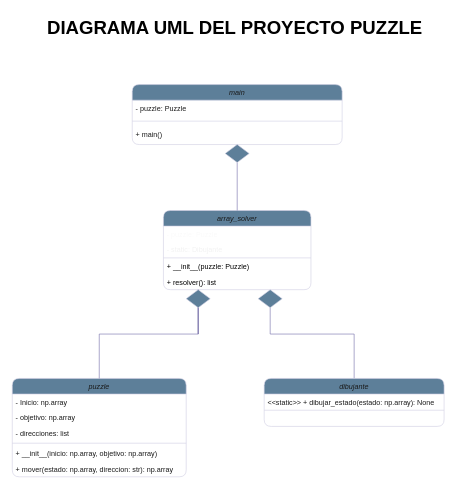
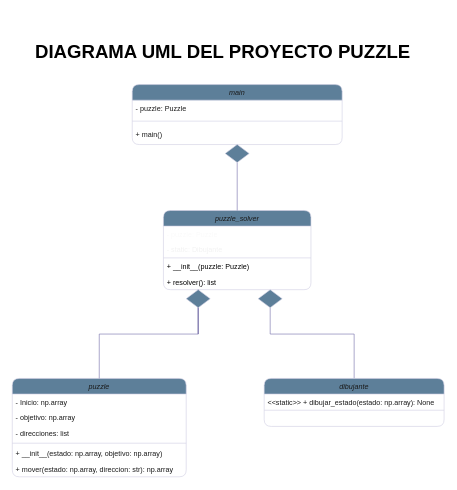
- <mxCell id="25" value="&lt;b&gt;&lt;font style=&quot;font-size: 31px;&quot;&gt;DIAGRAMA UML DEL PROYECTO PUZZLE&amp;nbsp;&lt;/font&gt;&lt;/b&gt;" style="text;html=1;align=center;verticalAlign=middle;resizable=0;points=[];autosize=1;strokeColor=none;fillColor=none;labelBackgroundColor=none;rounded=1;fontColor=default;" parent="1" vertex="1"><mxGeometry x="70" y="20" width="650" height="50" as="geometry" /></mxCell>
+ <mxCell id="25" value="&lt;b&gt;&lt;font style=&quot;font-size: 31px;&quot;&gt;DIAGRAMA UML DEL PROYECTO PUZZLE&amp;nbsp;&lt;/font&gt;&lt;/b&gt;" style="text;html=1;align=center;verticalAlign=middle;resizable=0;points=[];autosize=1;strokeColor=none;fillColor=none;labelBackgroundColor=none;rounded=1;fontColor=default;" parent="1" vertex="1"><mxGeometry x="50" y="60" width="650" height="50" as="geometry" /></mxCell>
- <mxCell id="11" value="array_solver" style="swimlane;fontStyle=2;align=center;verticalAlign=top;childLayout=stackLayout;horizontal=1;startSize=26;horizontalStack=0;resizeParent=1;resizeLast=0;collapsible=1;marginBottom=0;rounded=1;shadow=0;strokeWidth=1;labelBackgroundColor=none;fillColor=#5D7F99;strokeColor=#D0CEE2;fontColor=#1A1A1A;" parent="1" vertex="1"><mxGeometry x="272" y="350" width="246" height="132" as="geometry"><mxRectangle x="220" y="120" width="160" height="26" as="alternateBounds" /></mxGeometry></mxCell>
+ <mxCell id="11" value="puzzle_solver" style="swimlane;fontStyle=2;align=center;verticalAlign=top;childLayout=stackLayout;horizontal=1;startSize=26;horizontalStack=0;resizeParent=1;resizeLast=0;collapsible=1;marginBottom=0;rounded=1;shadow=0;strokeWidth=1;labelBackgroundColor=none;fillColor=#5D7F99;strokeColor=#D0CEE2;fontColor=#1A1A1A;" parent="1" vertex="1"><mxGeometry x="272" y="350" width="246" height="132" as="geometry"><mxRectangle x="220" y="120" width="160" height="26" as="alternateBounds" /></mxGeometry></mxCell>
- <mxCell id="7" value="+ __init__(inicio: np.array, objetivo: np.array)" style="text;align=left;verticalAlign=top;spacingLeft=4;spacingRight=4;overflow=hidden;rotatable=0;points=[[0,0.5],[1,0.5]];portConstraint=eastwest;labelBackgroundColor=none;rounded=1;fontColor=#1A1A1A;" parent="2" vertex="1"><mxGeometry y="112" width="290" height="26" as="geometry" /></mxCell>
+ <mxCell id="7" value="+ __init__(estado: np.array, objetivo: np.array)" style="text;align=left;verticalAlign=top;spacingLeft=4;spacingRight=4;overflow=hidden;rotatable=0;points=[[0,0.5],[1,0.5]];portConstraint=eastwest;labelBackgroundColor=none;rounded=1;fontColor=#1A1A1A;" parent="2" vertex="1"><mxGeometry y="112" width="290" height="26" as="geometry" /></mxCell>
